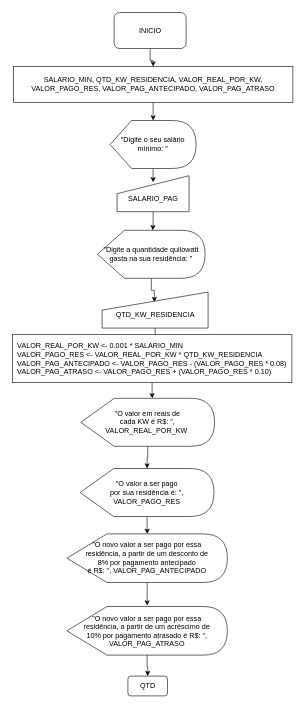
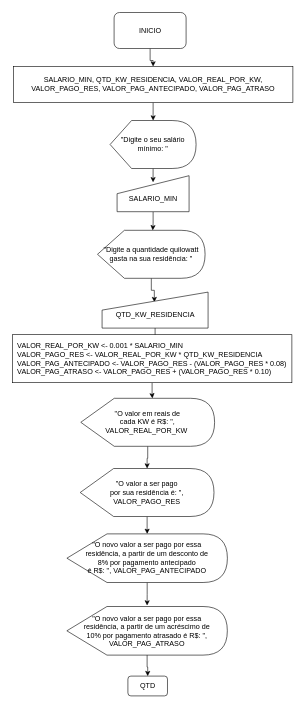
- <mxCell id="9" value="&lt;br&gt;SALARIO_PAG" style="shape=manualInput;whiteSpace=wrap;html=1;" vertex="1" parent="1"><mxGeometry x="194.65" y="292" width="120" height="60" as="geometry" /></mxCell>
+ <mxCell id="9" value="&lt;br&gt;SALARIO_MIN" style="shape=manualInput;whiteSpace=wrap;html=1;" vertex="1" parent="1"><mxGeometry x="194.65" y="292" width="120" height="60" as="geometry" /></mxCell>
